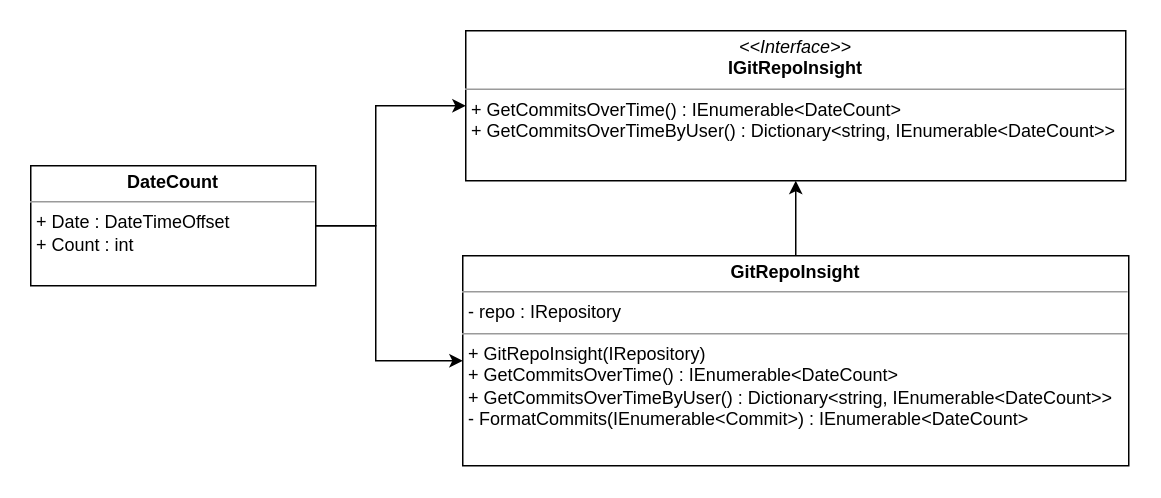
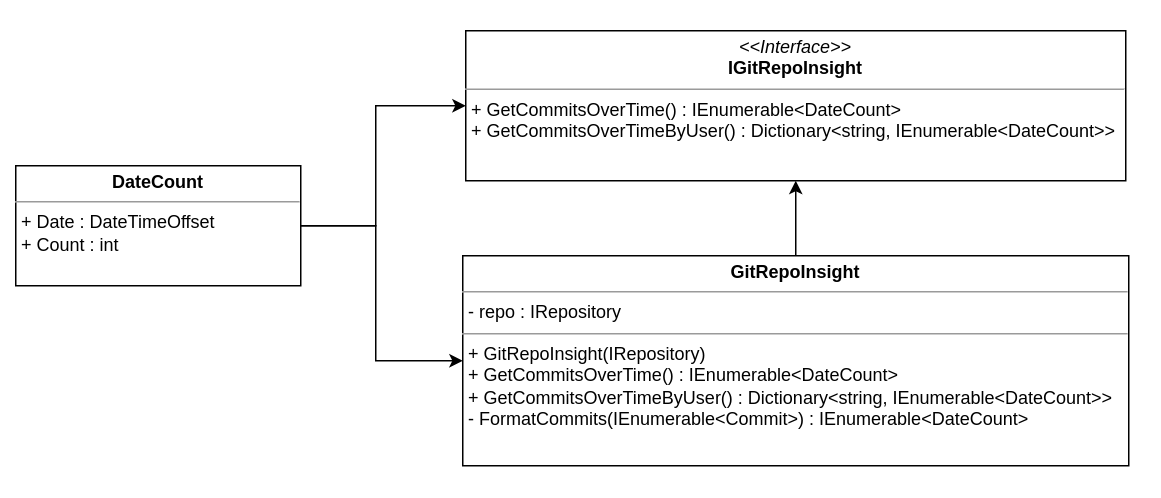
- <mxCell id="5" value="&lt;p style=&quot;margin:0px;margin-top:4px;text-align:center;&quot;&gt;&lt;b&gt;DateCount&lt;/b&gt;&lt;/p&gt;&lt;hr size=&quot;1&quot;&gt;&lt;p style=&quot;margin:0px;margin-left:4px;&quot;&gt;+ Date : DateTimeOffset&lt;br&gt;+ Count : int&lt;/p&gt;" style="verticalAlign=top;align=left;overflow=fill;fontSize=12;fontFamily=Helvetica;html=1;" vertex="1" parent="1"><mxGeometry x="20" y="110" width="190" height="80" as="geometry" /></mxCell>
+ <mxCell id="5" value="&lt;p style=&quot;margin:0px;margin-top:4px;text-align:center;&quot;&gt;&lt;b&gt;DateCount&lt;/b&gt;&lt;/p&gt;&lt;hr size=&quot;1&quot;&gt;&lt;p style=&quot;margin:0px;margin-left:4px;&quot;&gt;+ Date : DateTimeOffset&lt;br&gt;+ Count : int&lt;/p&gt;" style="verticalAlign=top;align=left;overflow=fill;fontSize=12;fontFamily=Helvetica;html=1;" vertex="1" parent="1"><mxGeometry x="10" y="110" width="190" height="80" as="geometry" /></mxCell>
